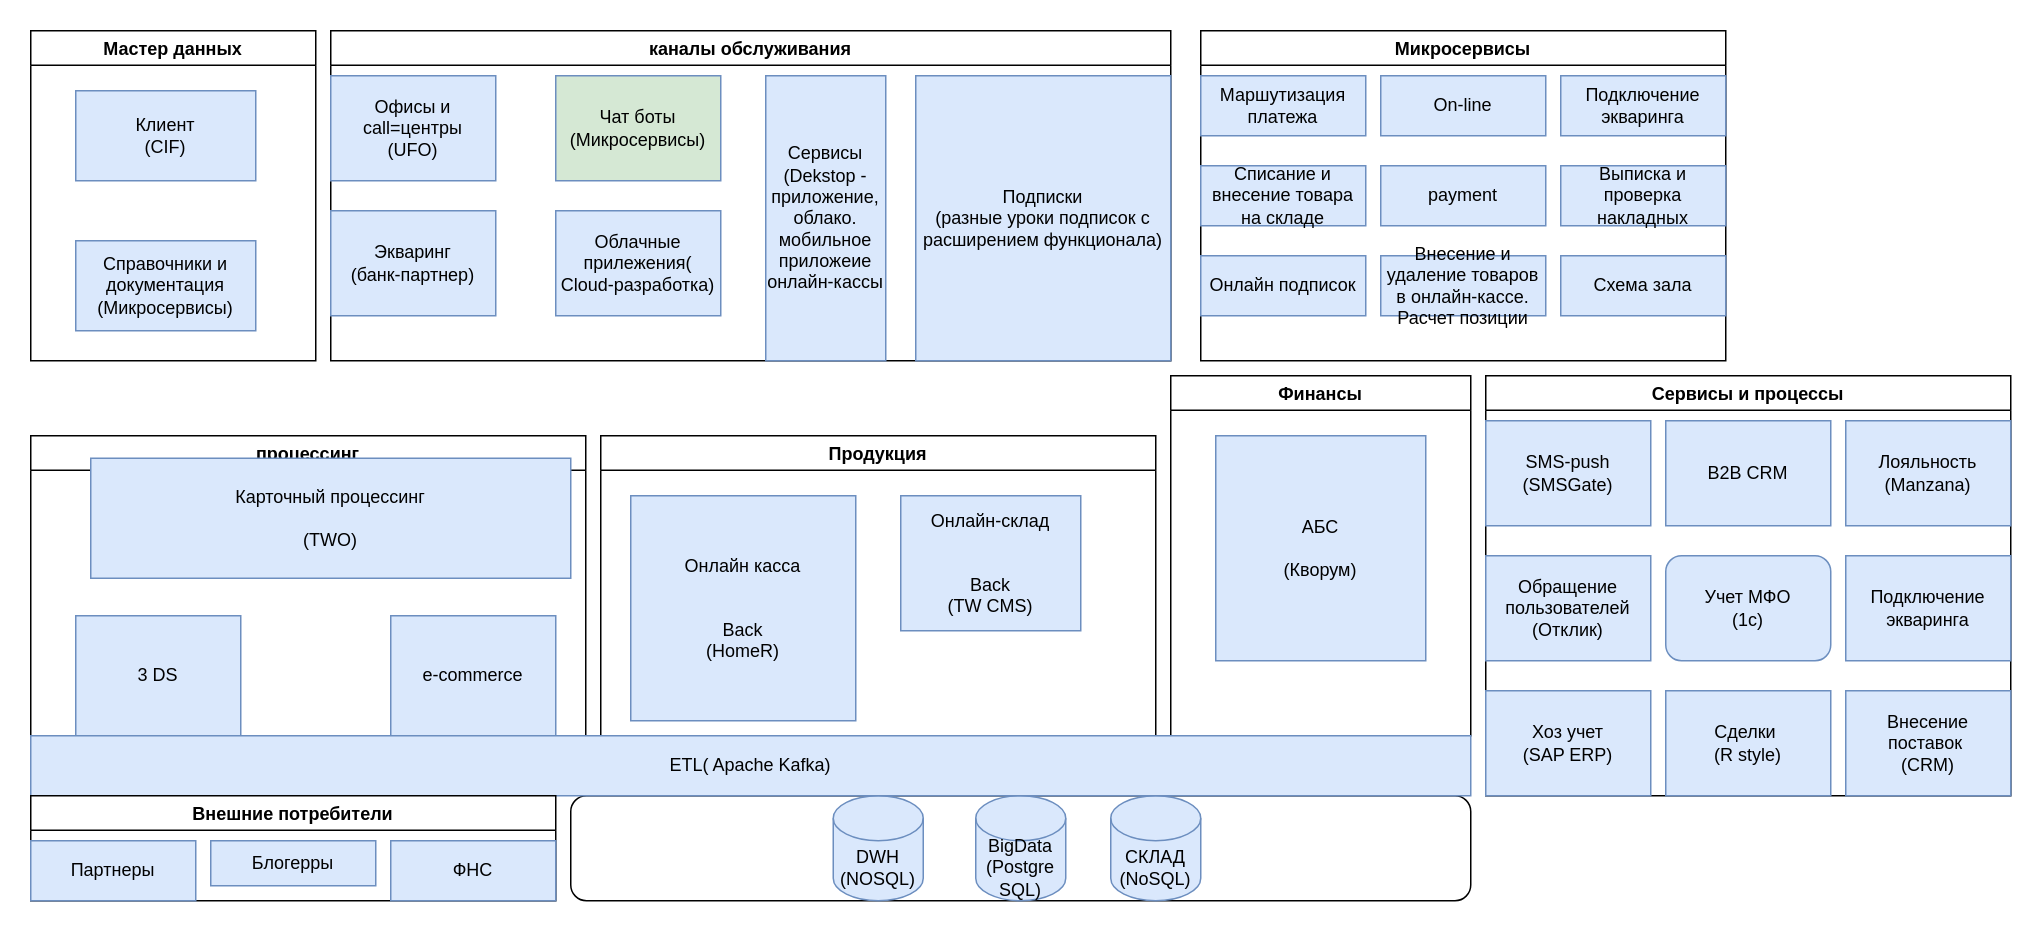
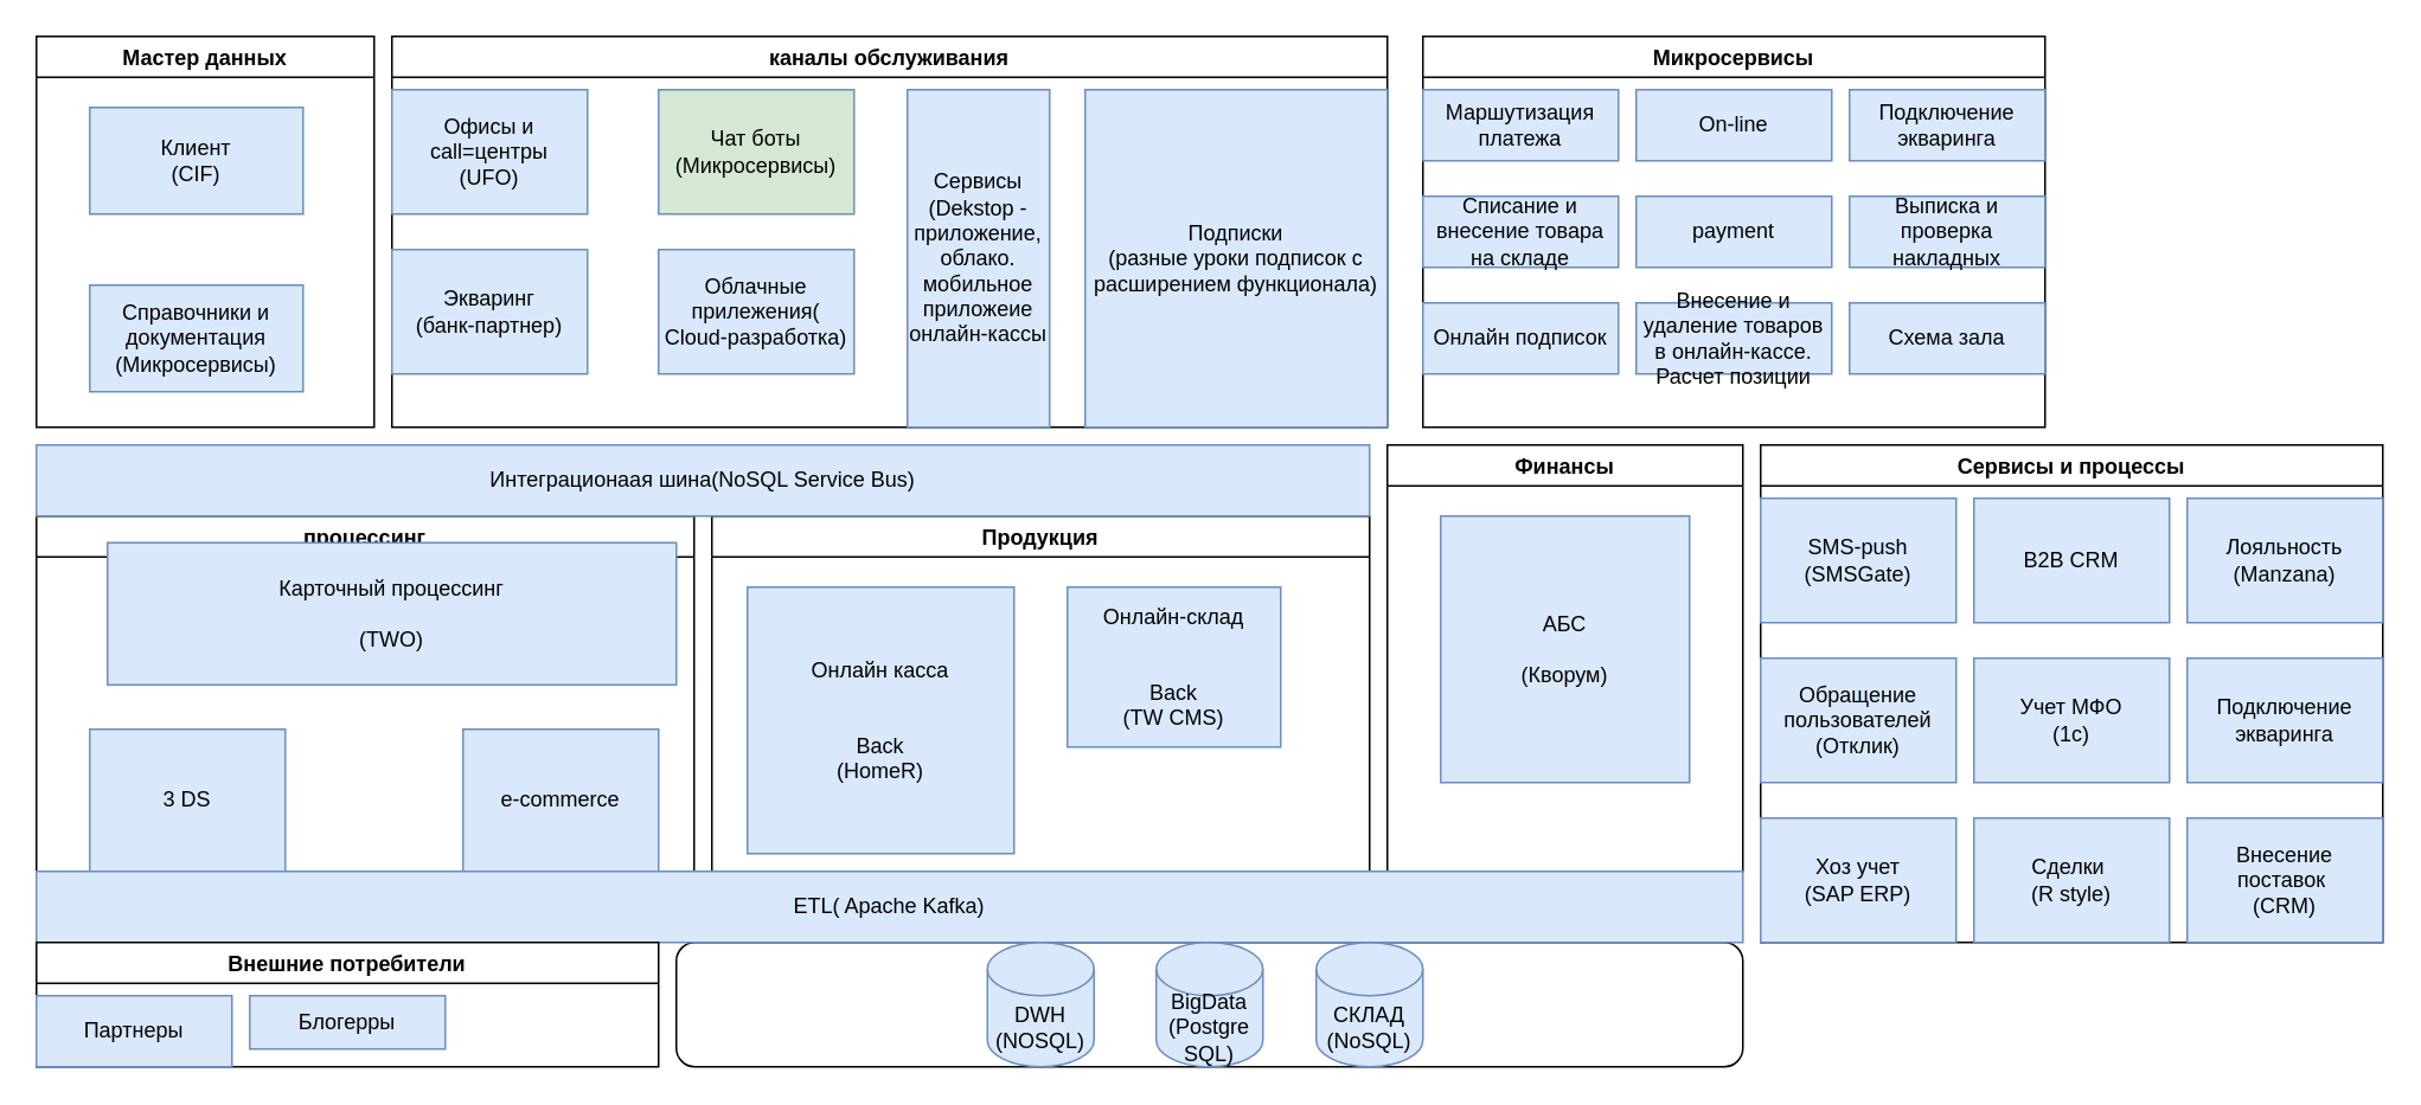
+ <mxCell id="45" value="Интеграционаая шина(NoSQL Service Bus)" style="rounded=0;whiteSpace=wrap;html=1;fillColor=#dae8fc;strokeColor=#6c8ebf;" vertex="1" parent="1"><mxGeometry x="20" y="250" width="750" height="40" as="geometry" /></mxCell>
- <mxCell id="25" value="Учет МФО&lt;br&gt;(1с)" style="whiteSpace=wrap;html=1;fillColor=#dae8fc;strokeColor=#6c8ebf;rounded=1;" vertex="1" parent="21"><mxGeometry x="120" y="120" width="110" height="70" as="geometry" /></mxCell>
+ <mxCell id="25" value="Учет МФО&lt;br&gt;(1с)" style="rounded=0;whiteSpace=wrap;html=1;fillColor=#dae8fc;strokeColor=#6c8ebf;" vertex="1" parent="21"><mxGeometry x="120" y="120" width="110" height="70" as="geometry" /></mxCell>
- <mxCell id="50" value="ФНС" style="rounded=0;whiteSpace=wrap;html=1;fillColor=#dae8fc;strokeColor=#6c8ebf;" vertex="1" parent="47"><mxGeometry x="240" y="30" width="110" height="40" as="geometry" /></mxCell>
